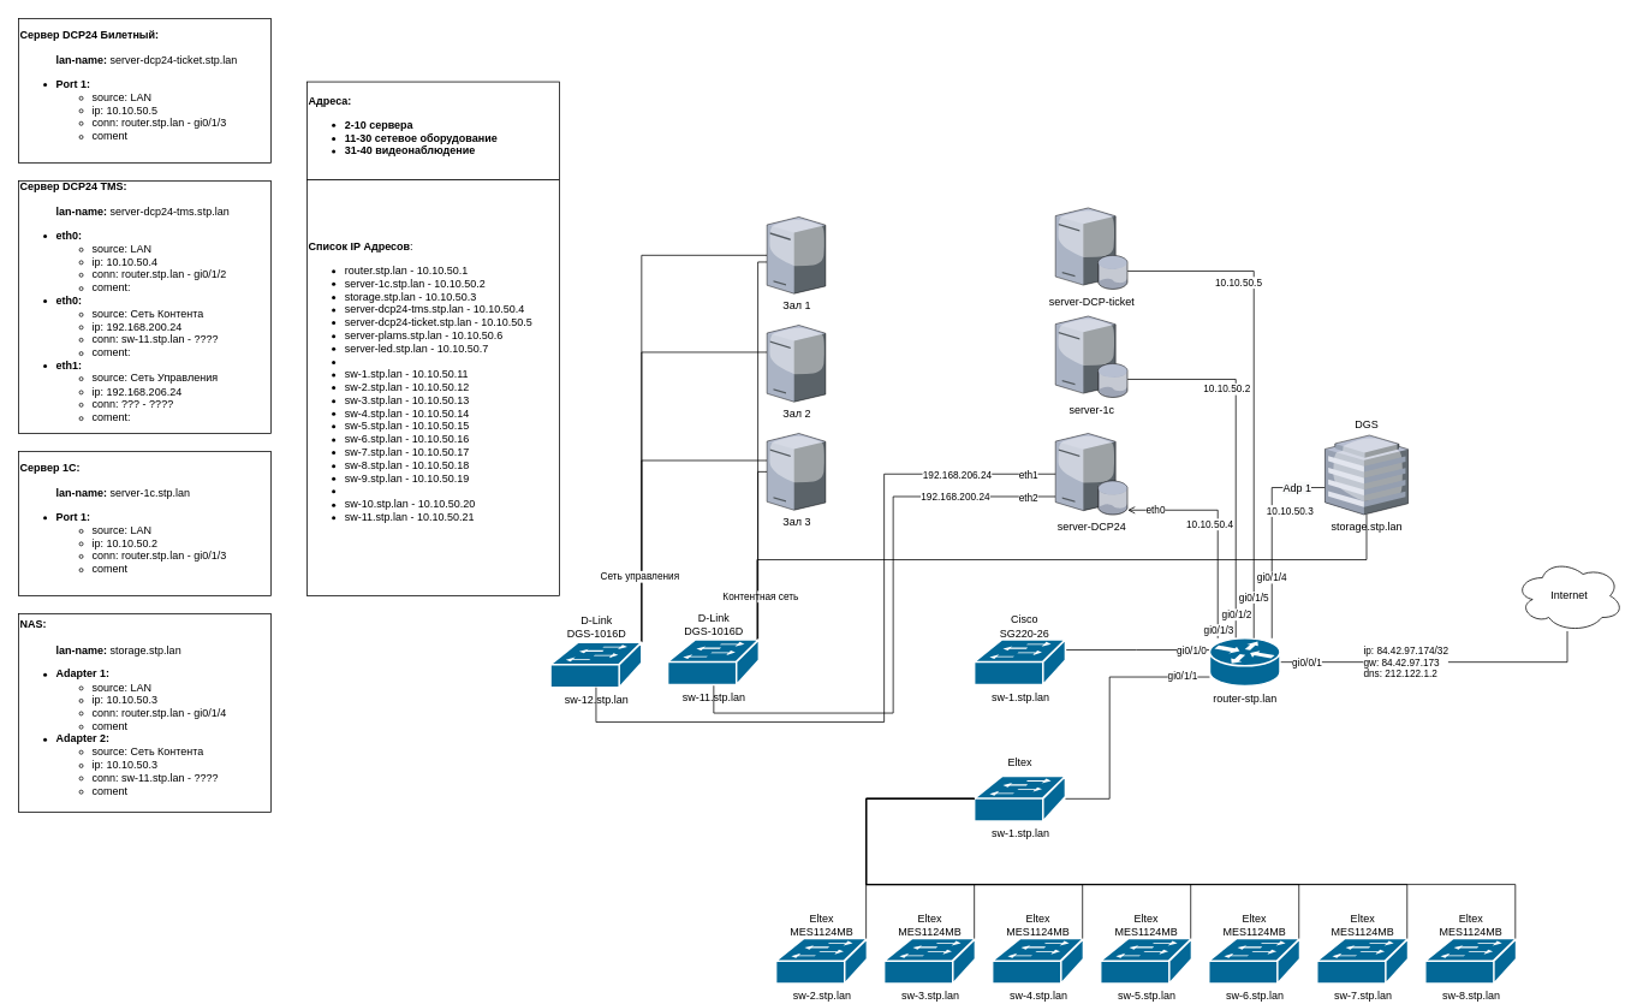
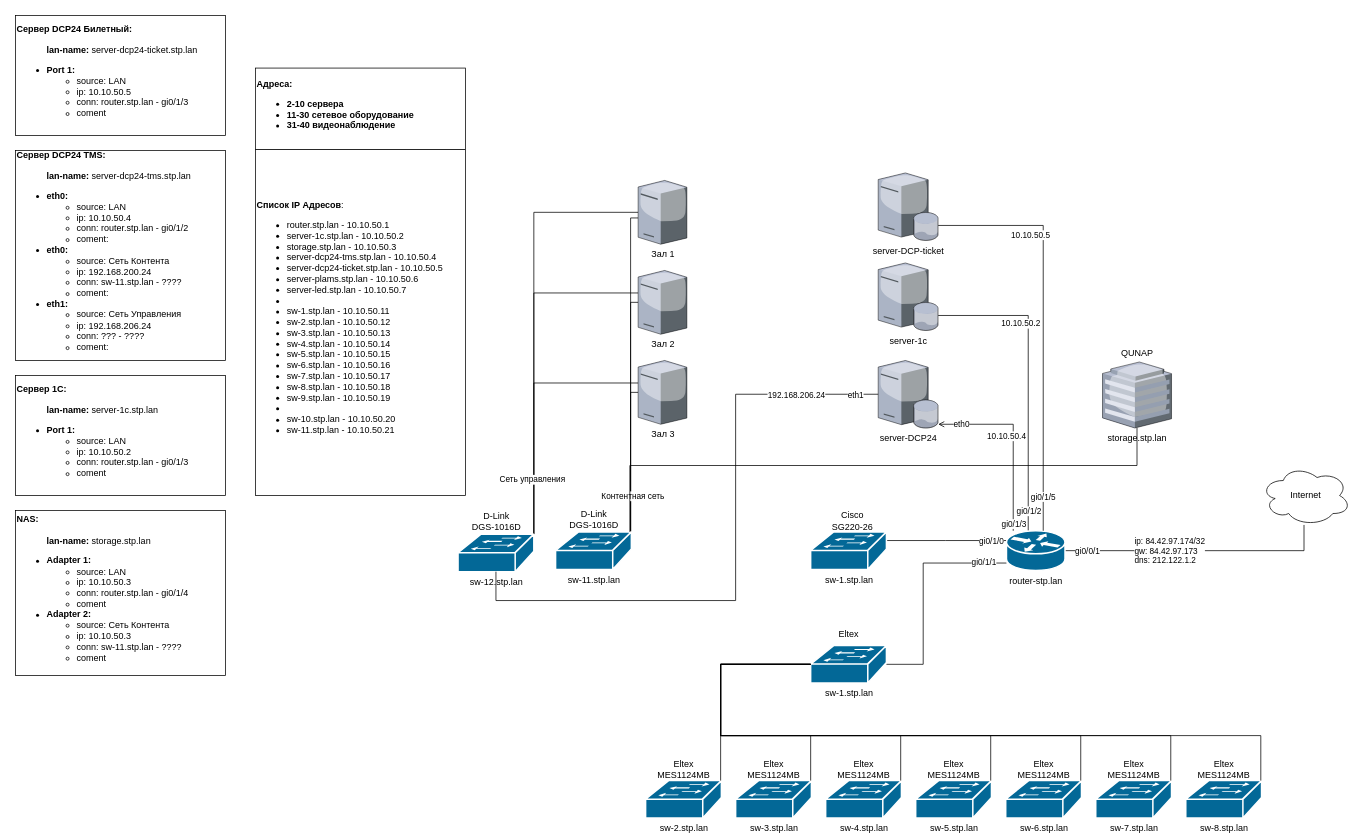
+ <mxCell id="30" style="edgeStyle=orthogonalEdgeStyle;rounded=0;orthogonalLoop=1;jettySize=auto;html=1;endArrow=none;endFill=0;" edge="1" parent="1" source="32" target="73"><mxGeometry relative="1" as="geometry"><Array as="points"><mxPoint x="840" y="403" /></Array></mxGeometry></mxCell>
- <mxCell id="86" value="DGS" style="text;html=1;align=center;verticalAlign=middle;resizable=0;points=[];autosize=1;strokeColor=none;fillColor=none;" vertex="1" parent="84"><mxGeometry x="16" width="60" height="20" as="geometry" /></mxCell>
+ <mxCell id="86" value="QUNAP" style="text;html=1;align=center;verticalAlign=middle;resizable=0;points=[];autosize=1;strokeColor=none;fillColor=none;" vertex="1" parent="84"><mxGeometry x="16" width="60" height="20" as="geometry" /></mxCell>
- <mxCell id="16" style="edgeStyle=orthogonalEdgeStyle;rounded=0;orthogonalLoop=1;jettySize=auto;html=1;endArrow=none;endFill=0;startArrow=none;startFill=0;" edge="1" parent="1" source="20" target="85"><mxGeometry relative="1" as="geometry"><Array as="points"><mxPoint x="1410" y="540" /></Array></mxGeometry></mxCell>
- <mxCell id="17" value="gi0/1/4" style="edgeLabel;html=1;align=center;verticalAlign=middle;resizable=0;points=[];" vertex="1" connectable="0" parent="16"><mxGeometry x="-0.828" y="1" relative="1" as="geometry"><mxPoint y="-49" as="offset" /></mxGeometry></mxCell>
- <mxCell id="18" value="10.10.50.3" style="edgeLabel;html=1;align=center;verticalAlign=middle;resizable=0;points=[];" vertex="1" connectable="0" parent="16"><mxGeometry x="0.257" relative="1" as="geometry"><mxPoint x="19" as="offset" /></mxGeometry></mxCell>
- <mxCell id="19" value="&lt;span style=&quot;font-size: 12px ; text-align: left ; background-color: rgb(248 , 249 , 250)&quot;&gt;Adp 1&lt;/span&gt;" style="edgeLabel;html=1;align=center;verticalAlign=middle;resizable=0;points=[];" vertex="1" connectable="0" parent="16"><mxGeometry x="0.631" relative="1" as="geometry"><mxPoint x="10" as="offset" /></mxGeometry></mxCell>
- <mxCell id="23" style="edgeStyle=orthogonalEdgeStyle;rounded=0;orthogonalLoop=1;jettySize=auto;html=1;startArrow=none;startFill=0;endArrow=none;endFill=0;" edge="1" parent="1" source="26" target="73"><mxGeometry relative="1" as="geometry"><Array as="points"><mxPoint x="990" y="550" /><mxPoint x="990" y="790" /><mxPoint x="791" y="790" /></Array></mxGeometry></mxCell>
- <mxCell id="24" value="eth2" style="edgeLabel;html=1;align=center;verticalAlign=middle;resizable=0;points=[];" vertex="1" connectable="0" parent="23"><mxGeometry x="-0.9" y="1" relative="1" as="geometry"><mxPoint x="2" as="offset" /></mxGeometry></mxCell>
- <mxCell id="25" value="192.168.200.24" style="edgeLabel;html=1;align=center;verticalAlign=middle;resizable=0;points=[];" vertex="1" connectable="0" parent="23"><mxGeometry x="-0.654" y="-1" relative="1" as="geometry"><mxPoint x="1" as="offset" /></mxGeometry></mxCell>
